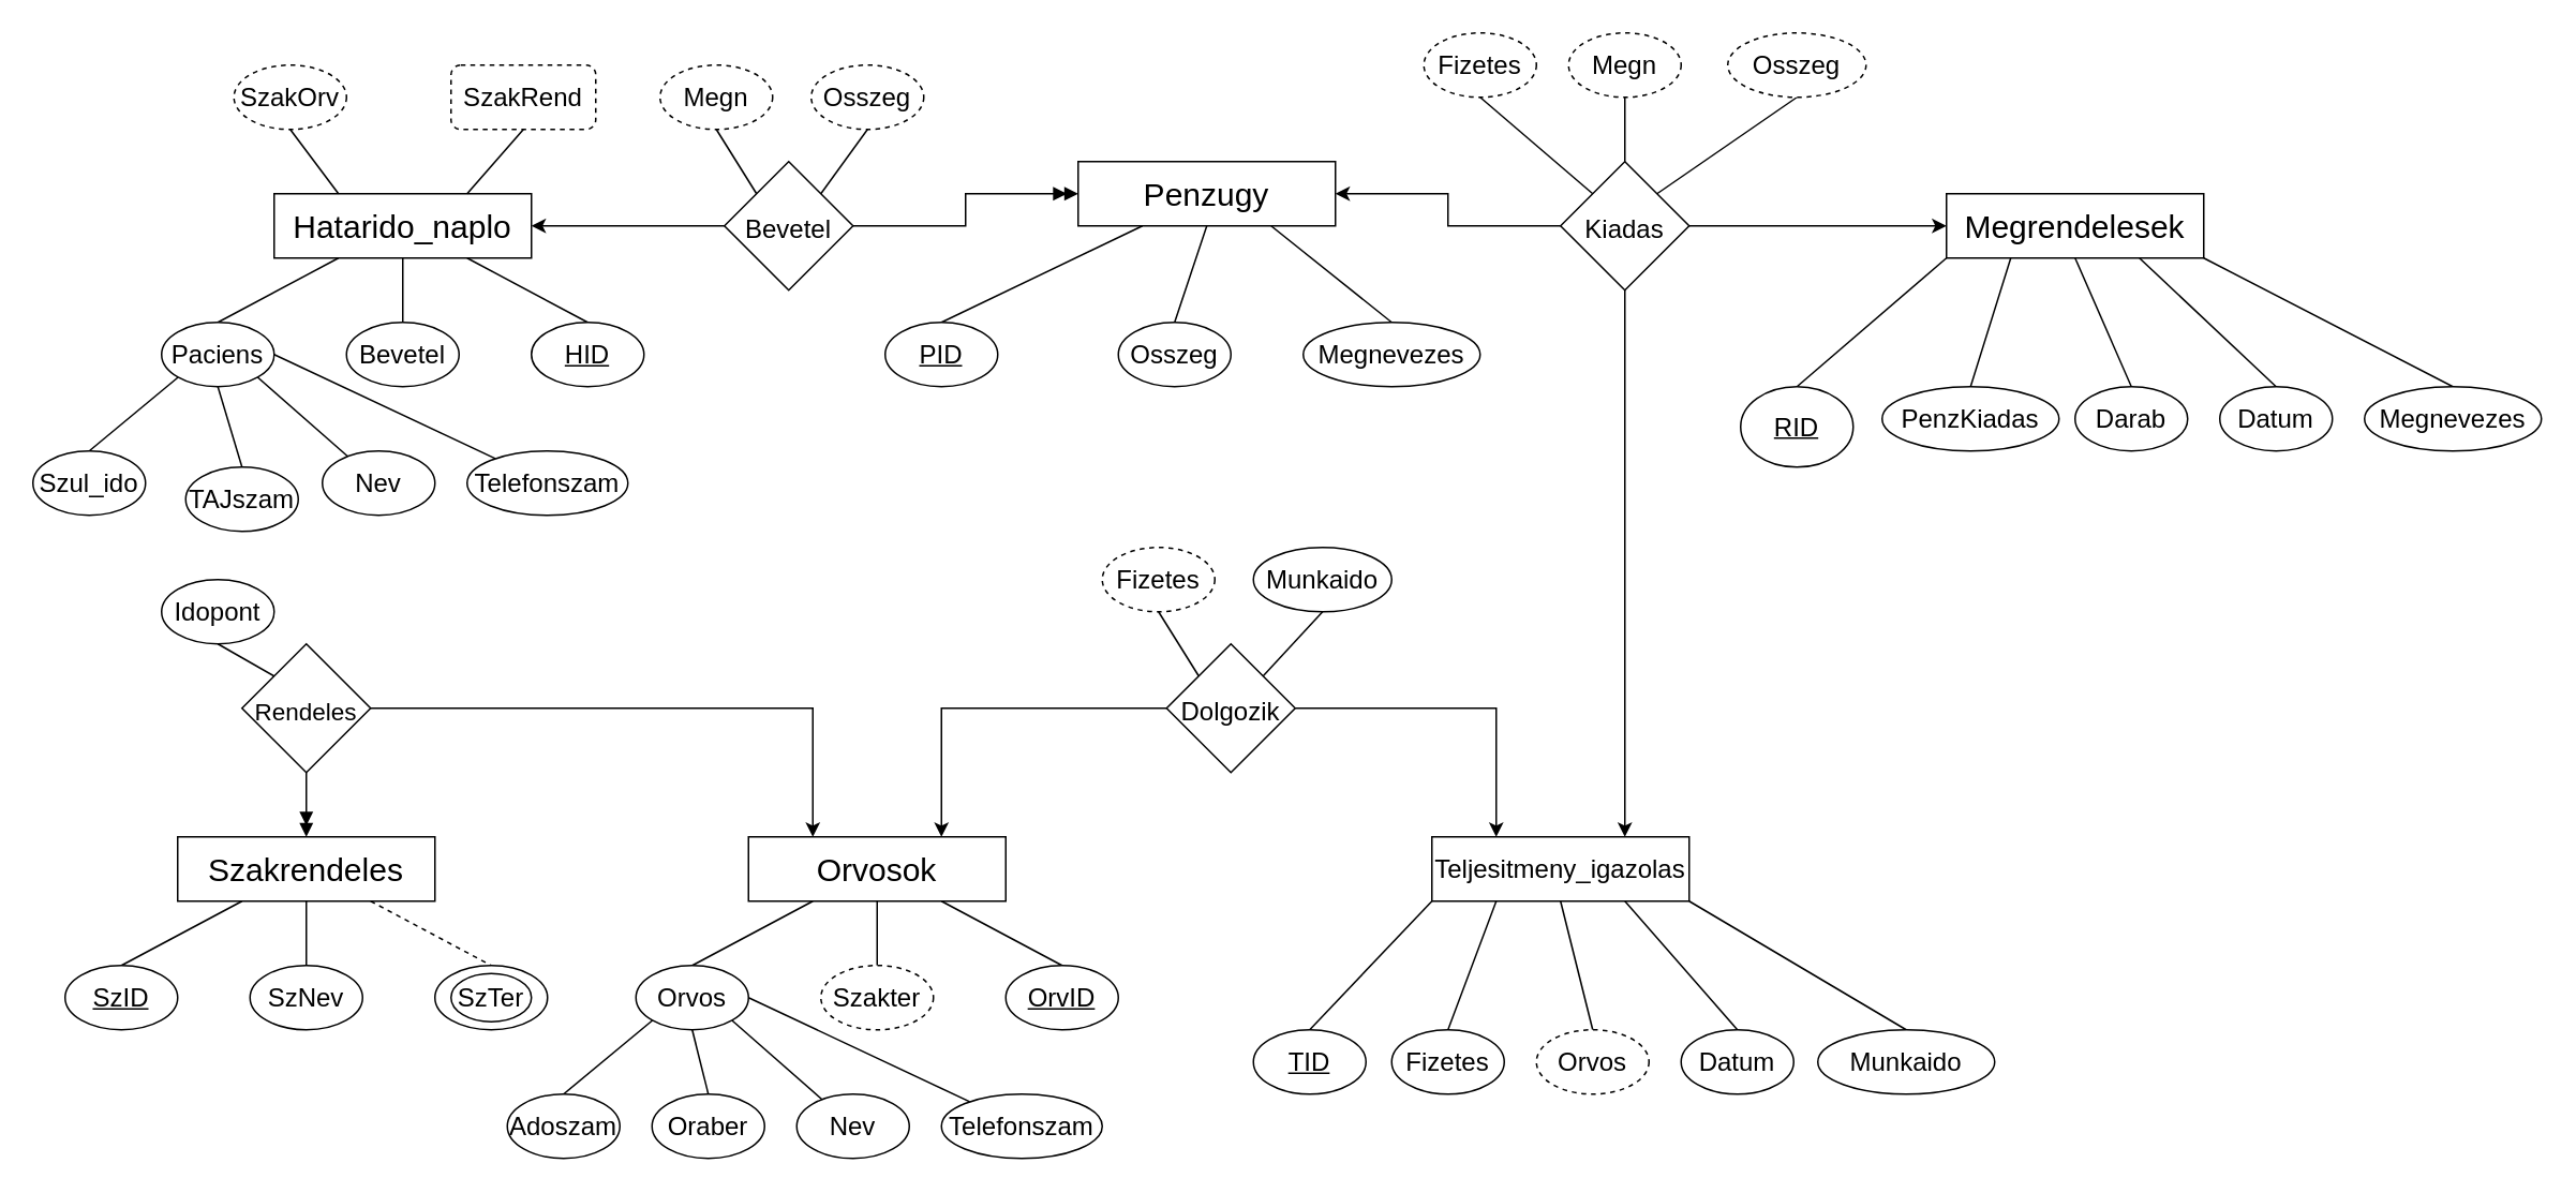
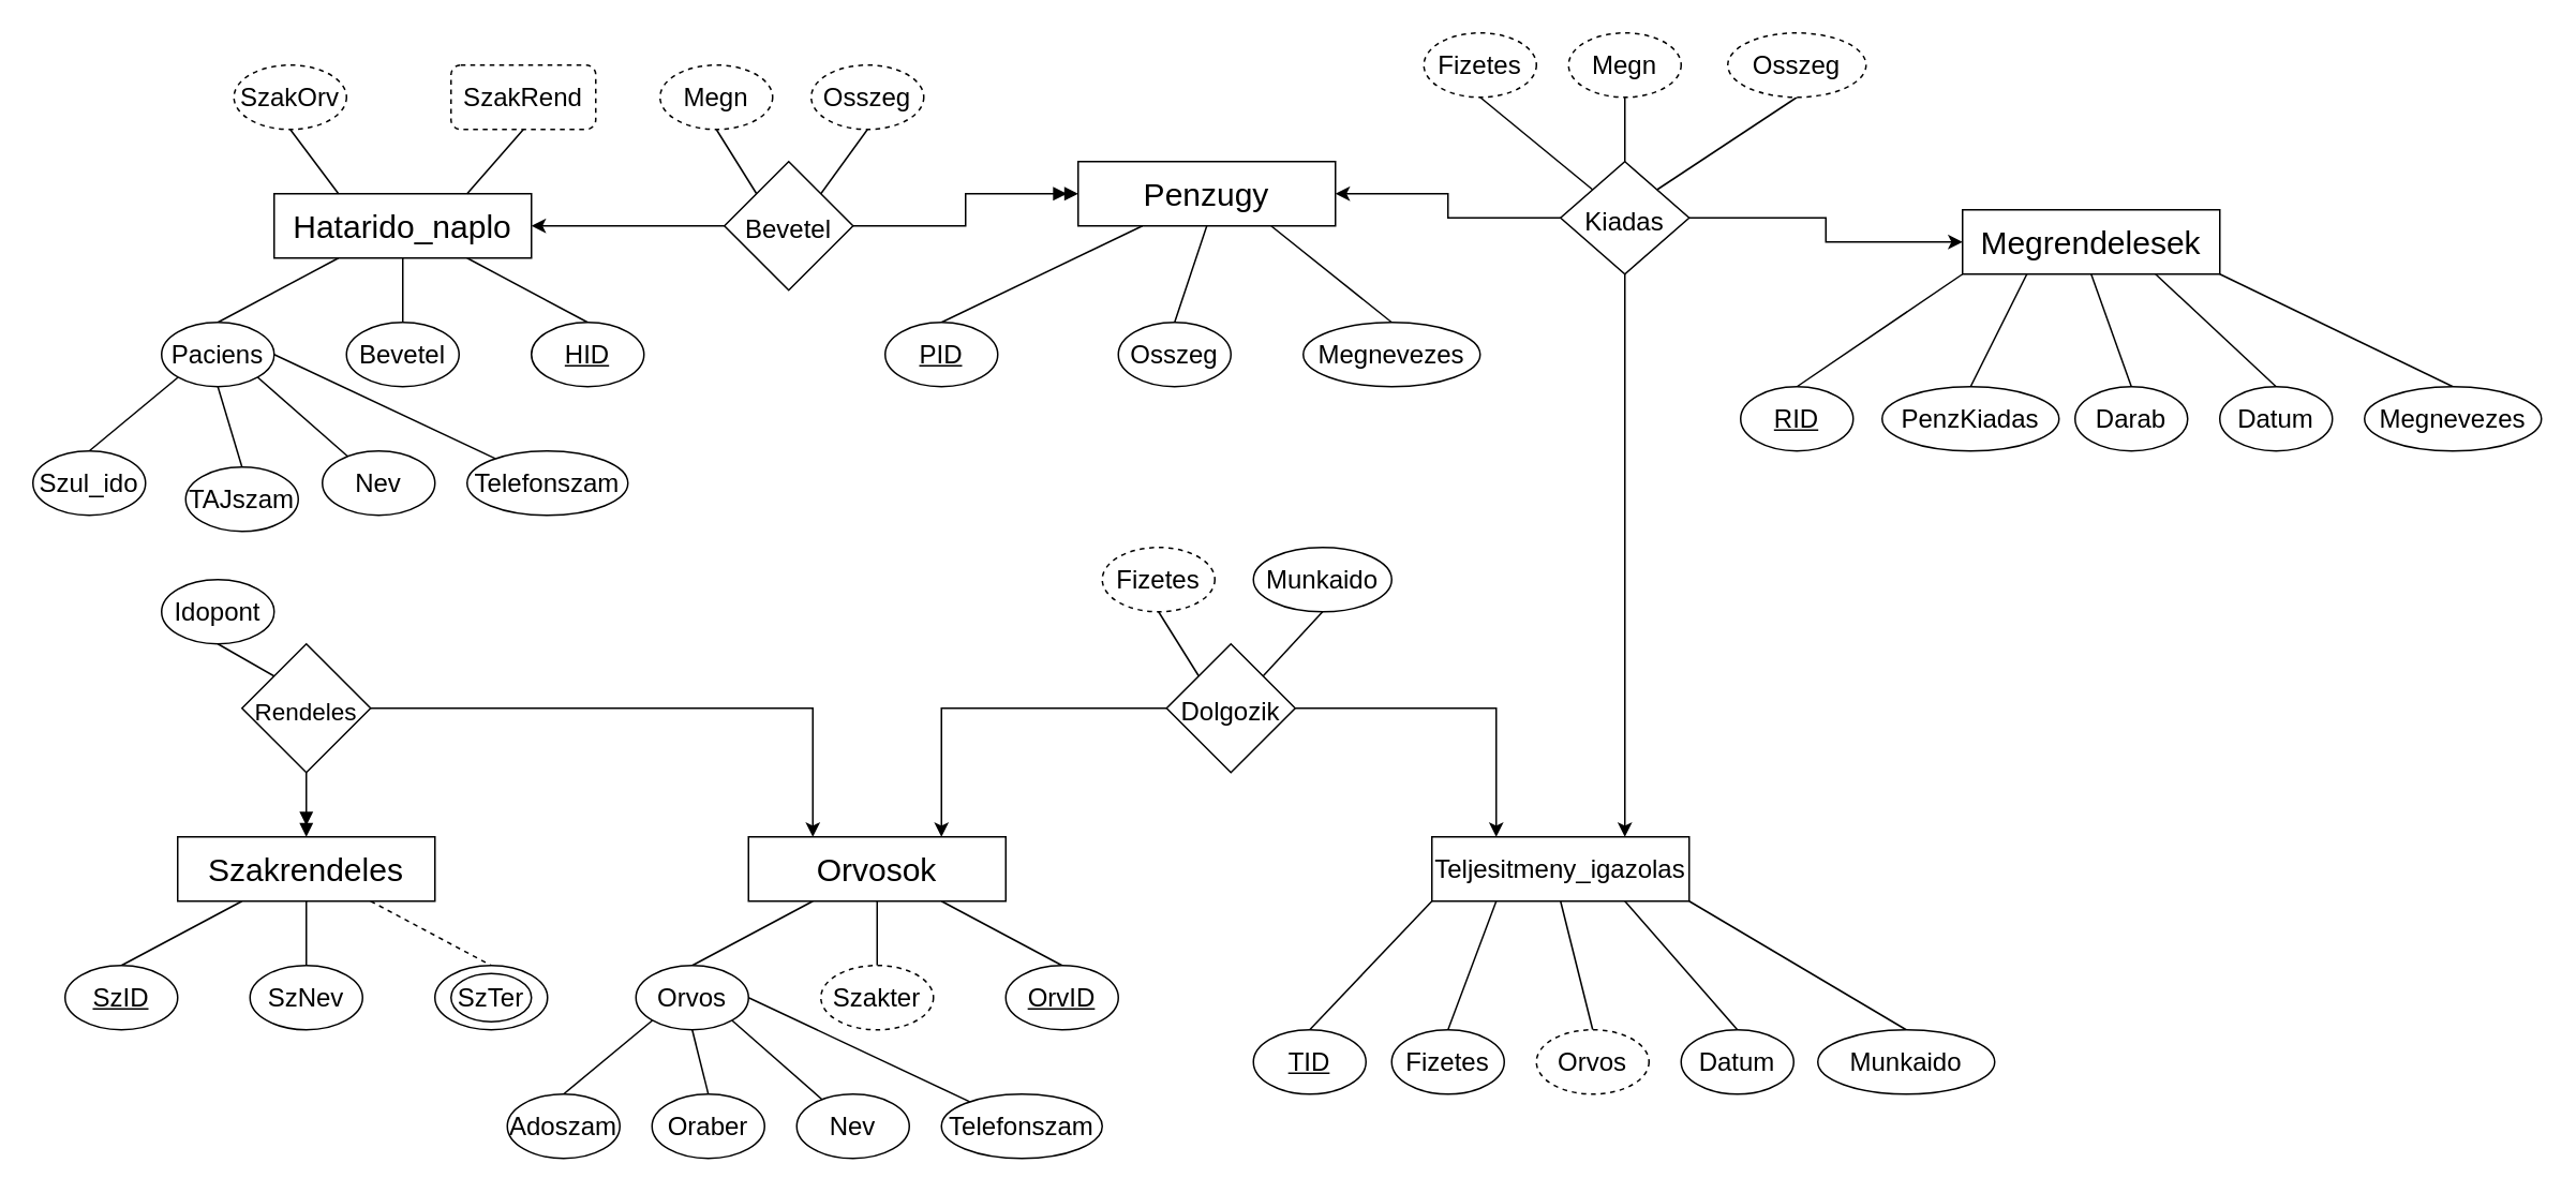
- <mxCell id="38" value="&lt;font style=&quot;font-size: 16px;&quot;&gt;Kiadas&lt;/font&gt;" style="rhombus;whiteSpace=wrap;html=1;fontSize=20;" parent="1" vertex="1"><mxGeometry x="970" y="100" width="80" height="80" as="geometry" /></mxCell>
+ <mxCell id="38" value="&lt;font style=&quot;font-size: 16px;&quot;&gt;Kiadas&lt;/font&gt;" style="rhombus;whiteSpace=wrap;html=1;fontSize=20;" parent="1" vertex="1"><mxGeometry x="970" y="100" width="80" height="70" as="geometry" /></mxCell>
- <mxCell id="42" value="&lt;font style=&quot;font-size: 20px;&quot;&gt;Megrendelesek&lt;/font&gt;" style="rounded=0;whiteSpace=wrap;html=1;" parent="1" vertex="1"><mxGeometry x="1210" y="120" width="160" height="40" as="geometry" /></mxCell>
+ <mxCell id="42" value="&lt;font style=&quot;font-size: 20px;&quot;&gt;Megrendelesek&lt;/font&gt;" style="rounded=0;whiteSpace=wrap;html=1;" parent="1" vertex="1"><mxGeometry x="1220" y="130" width="160" height="40" as="geometry" /></mxCell>
- <mxCell id="43" value="&lt;u&gt;RID&lt;/u&gt;" style="ellipse;whiteSpace=wrap;html=1;fontSize=16;" parent="1" vertex="1"><mxGeometry x="1082" y="240" width="70" height="50" as="geometry" /></mxCell>
+ <mxCell id="43" value="&lt;u&gt;RID&lt;/u&gt;" style="ellipse;whiteSpace=wrap;html=1;fontSize=16;" parent="1" vertex="1"><mxGeometry x="1082" y="240" width="70" height="40" as="geometry" /></mxCell>
